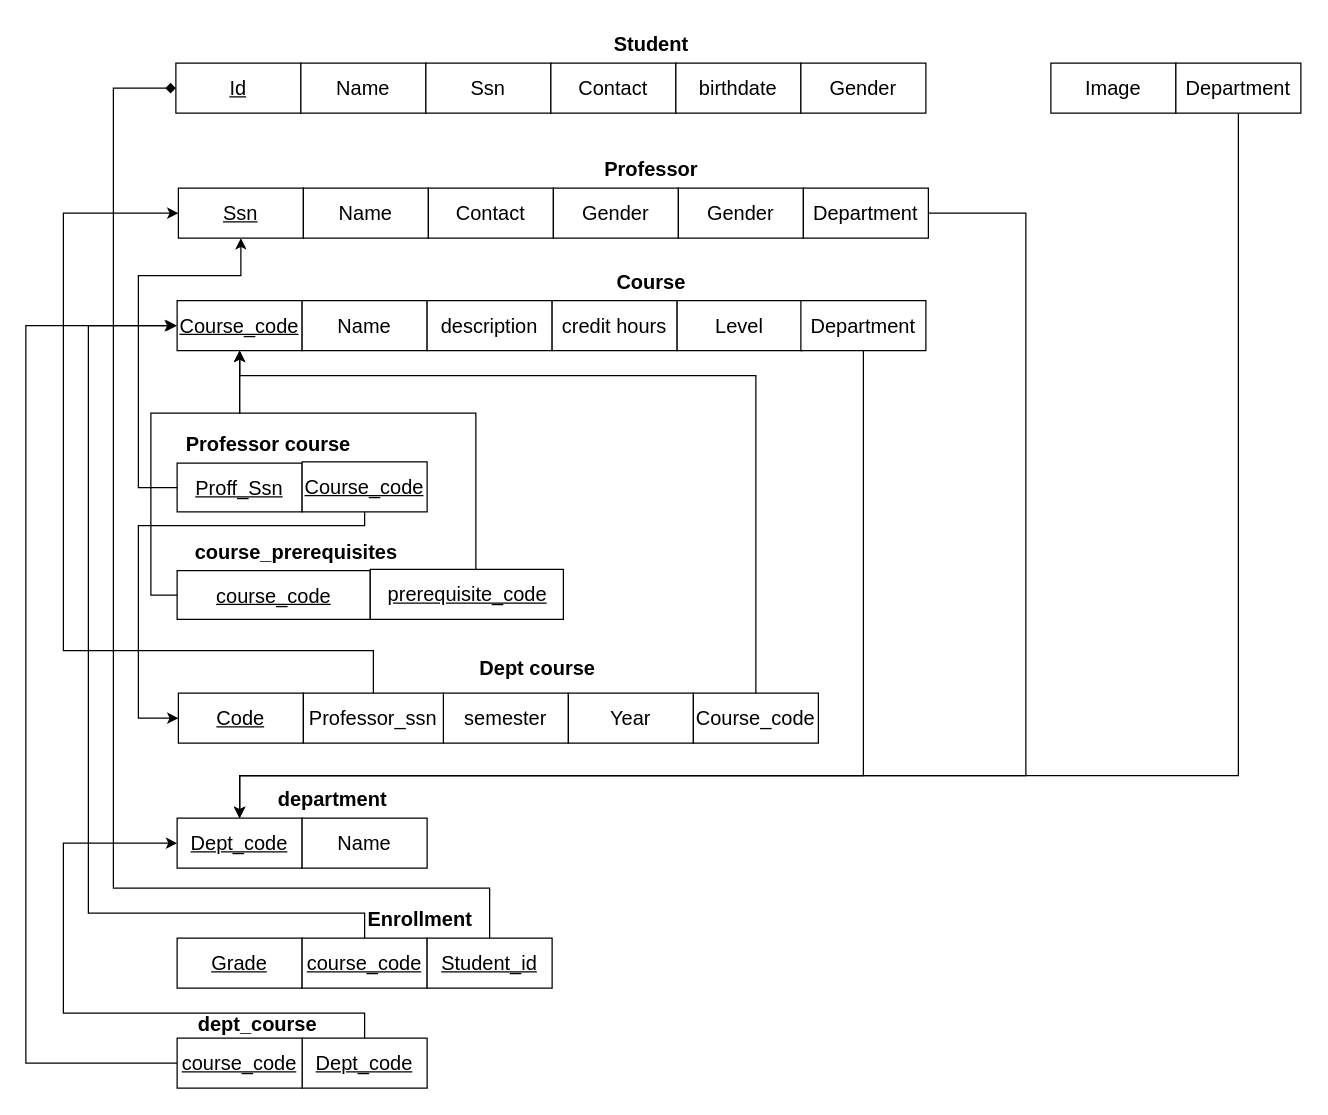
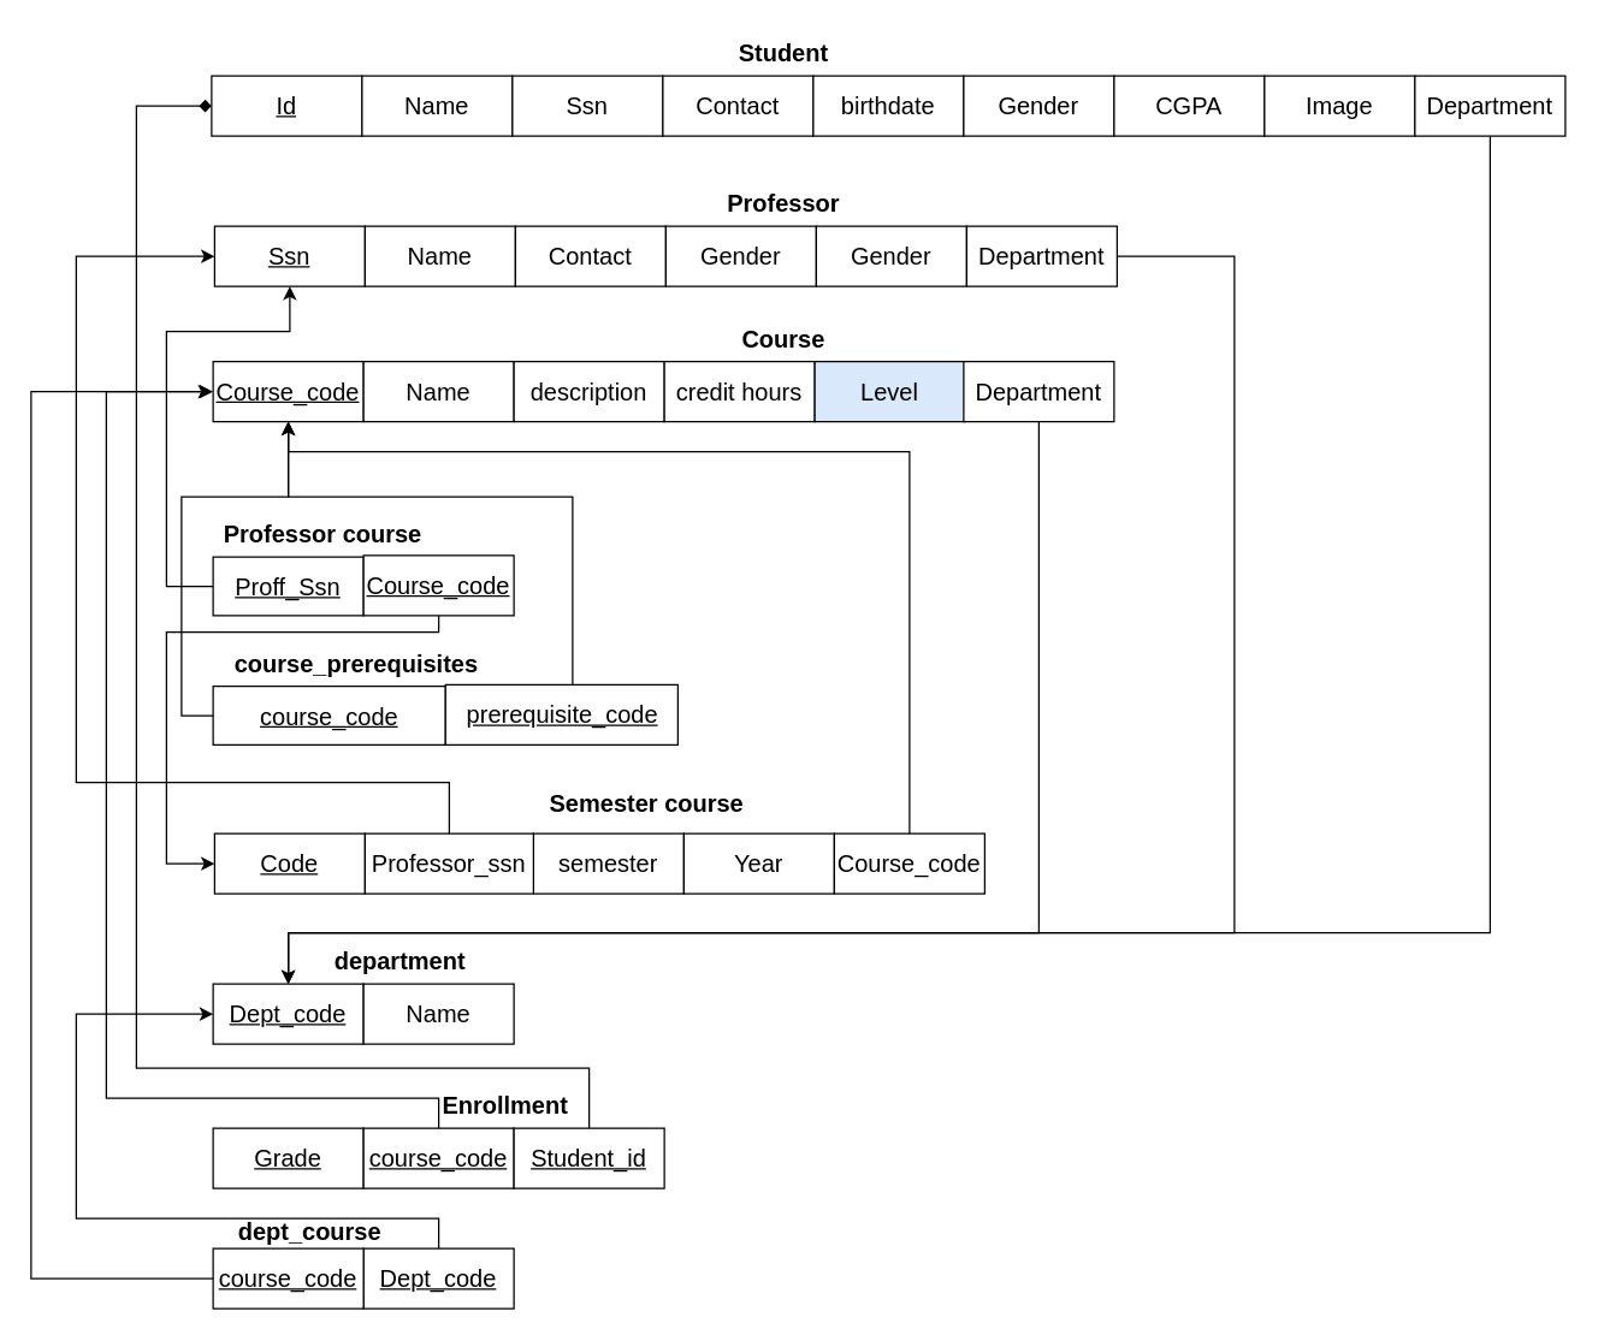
+ <mxCell id="18" value="&lt;font style=&quot;font-size: 16px;&quot;&gt;CGPA&lt;/font&gt;" style="rounded=0;whiteSpace=wrap;html=1;" parent="11" vertex="1"><mxGeometry x="600" width="100" height="40" as="geometry" /></mxCell>
- <mxCell id="53" value="&lt;font style=&quot;font-size: 16px;&quot;&gt;Level&lt;/font&gt;" style="rounded=0;whiteSpace=wrap;html=1;" parent="48" vertex="1"><mxGeometry x="400" width="100" height="40" as="geometry" /></mxCell>
+ <mxCell id="53" value="&lt;font style=&quot;font-size: 16px;&quot;&gt;Level&lt;/font&gt;" style="rounded=0;whiteSpace=wrap;html=1;fillColor=#dae8fc;" parent="48" vertex="1"><mxGeometry x="400" width="100" height="40" as="geometry" /></mxCell>
- <mxCell id="33" value="&lt;font style=&quot;font-size: 16px;&quot;&gt;&lt;b&gt;Dept course&lt;/b&gt;&lt;/font&gt;" style="text;html=1;align=center;verticalAlign=middle;resizable=0;points=[];autosize=1;strokeColor=none;fillColor=none;" parent="22" vertex="1"><mxGeometry x="220" y="249" width="150" height="30" as="geometry" /></mxCell>
+ <mxCell id="33" value="&lt;font style=&quot;font-size: 16px;&quot;&gt;&lt;b&gt;Semester course&lt;/b&gt;&lt;/font&gt;" style="text;html=1;align=center;verticalAlign=middle;resizable=0;points=[];autosize=1;strokeColor=none;fillColor=none;" parent="22" vertex="1"><mxGeometry x="220" y="249" width="150" height="30" as="geometry" /></mxCell>
